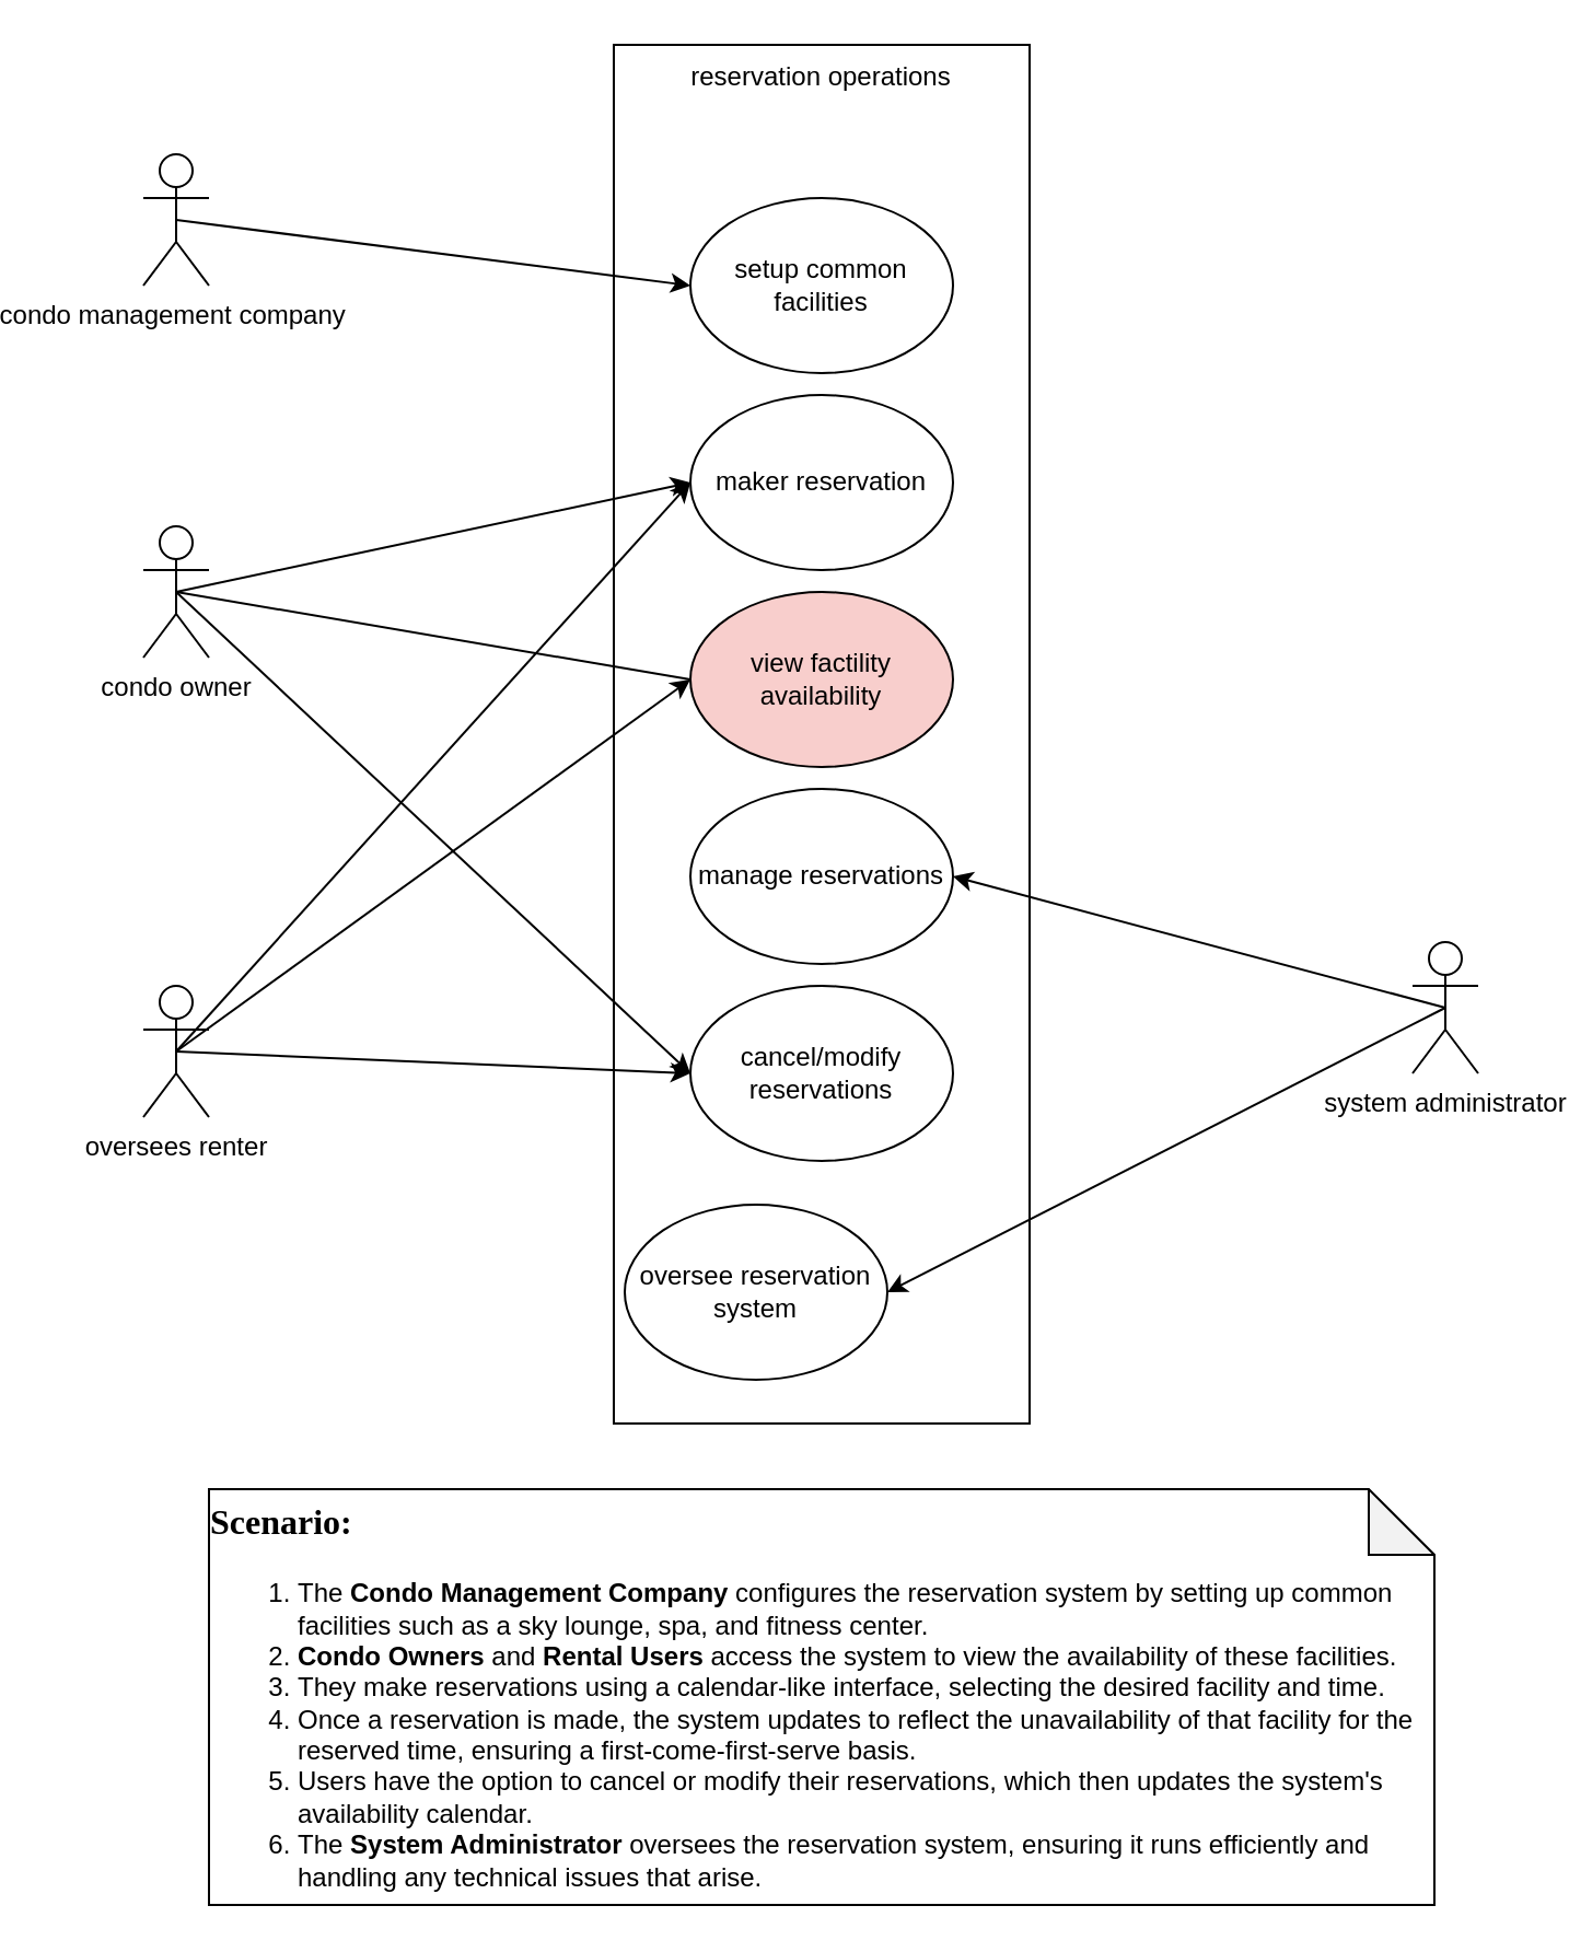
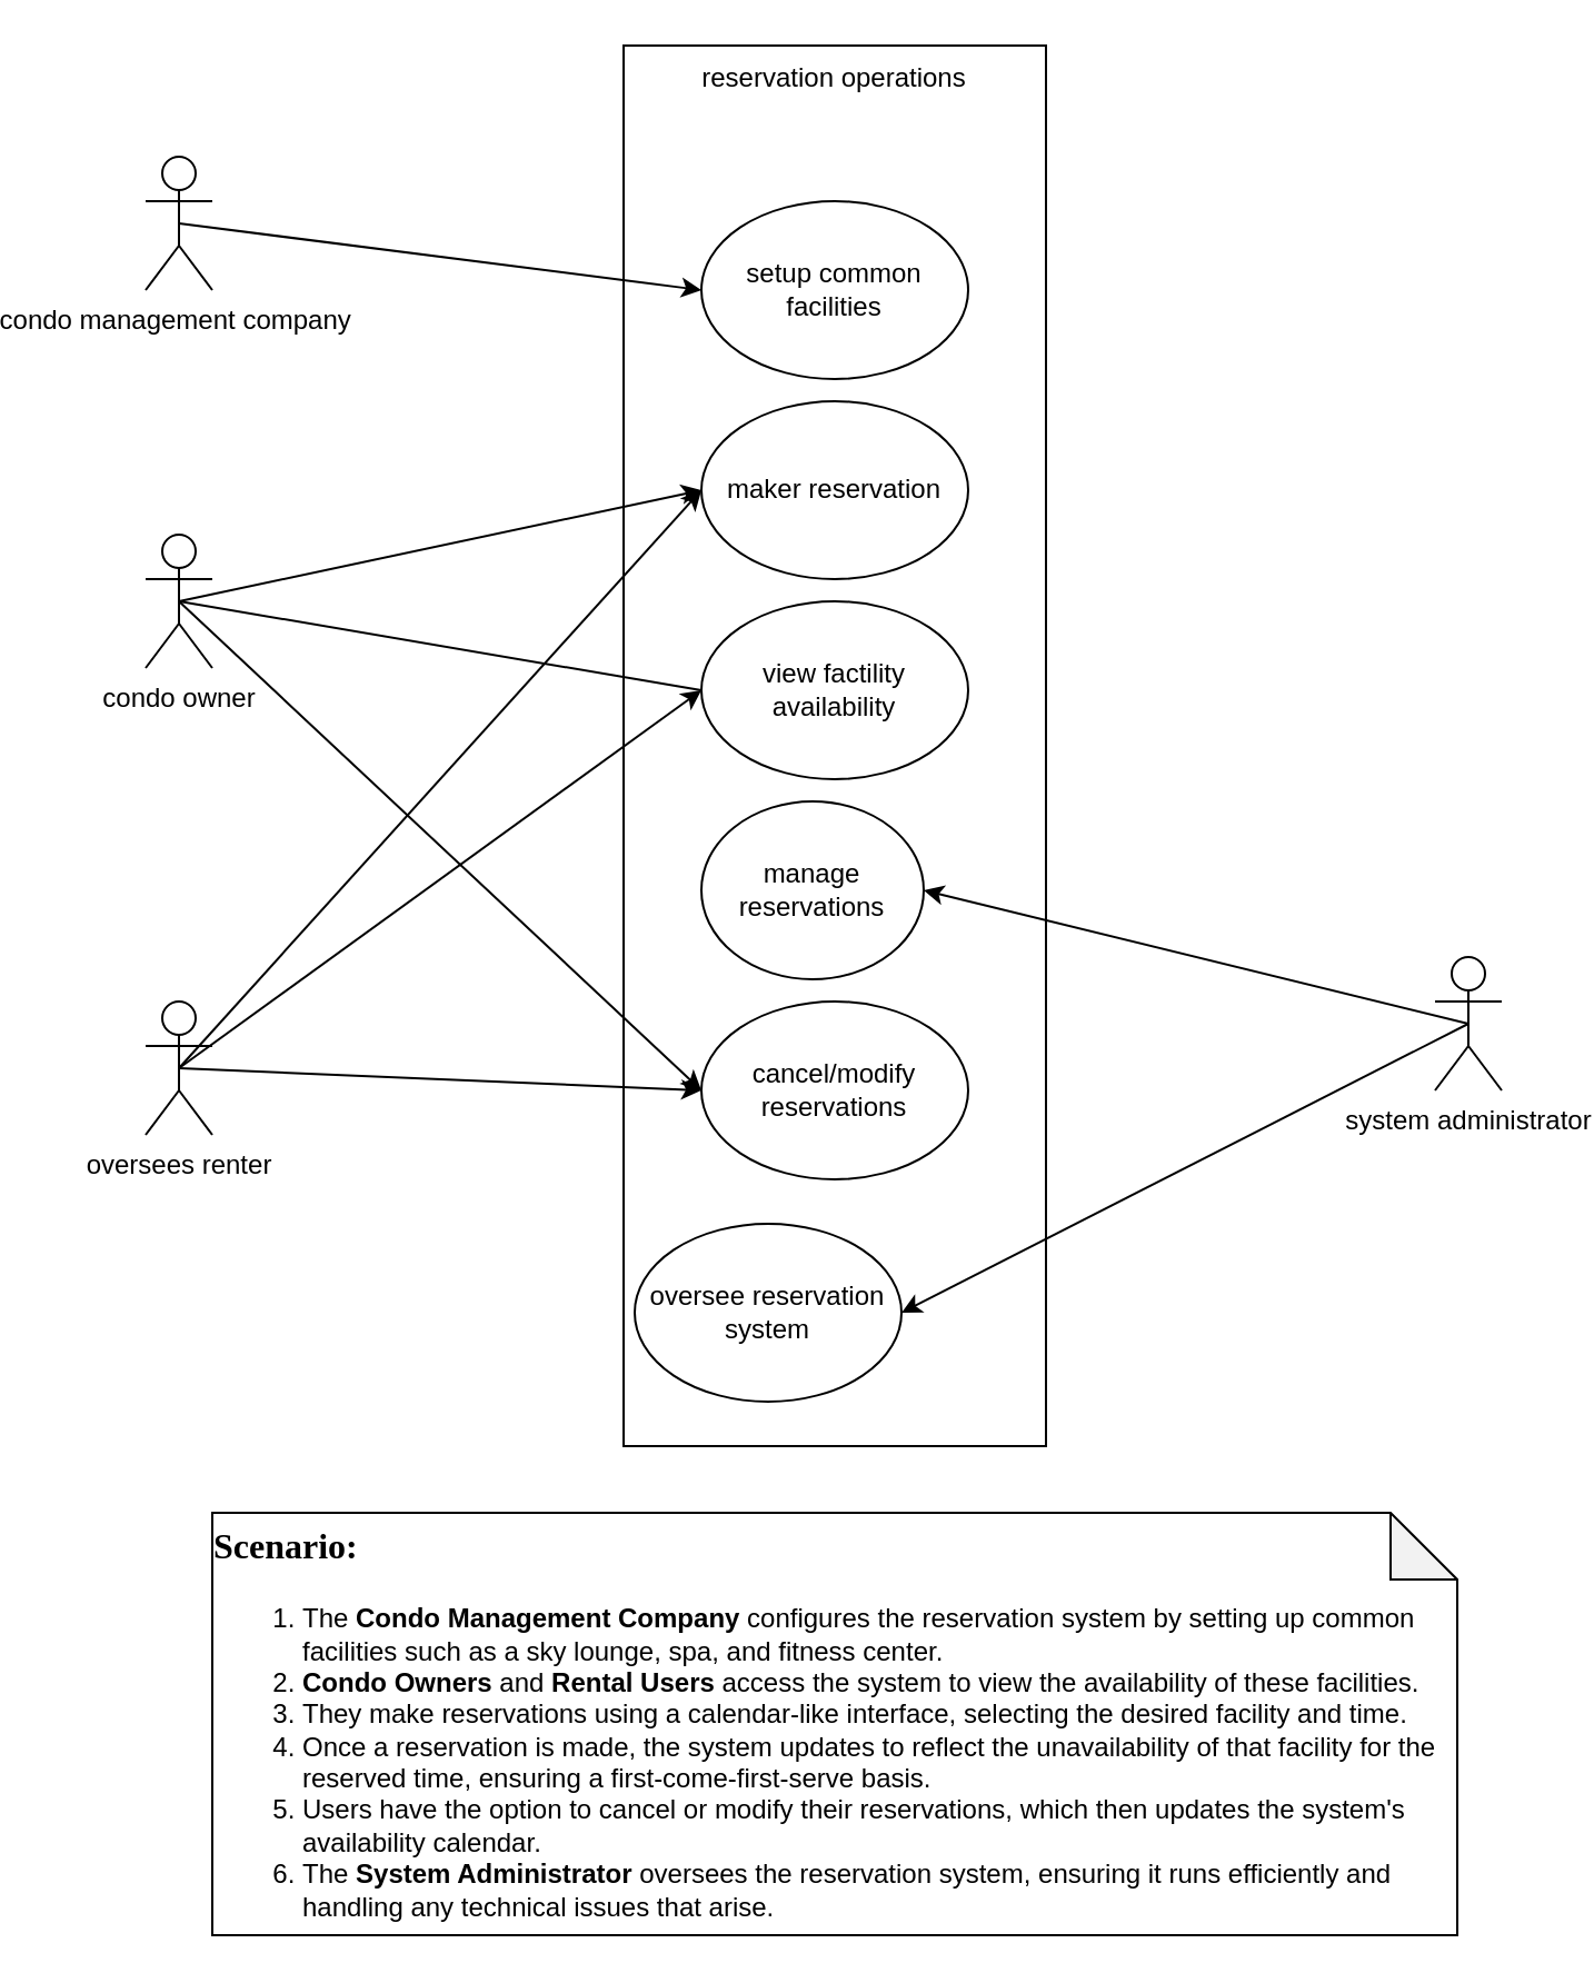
- <mxCell id="12" value="view factility availability" style="ellipse;whiteSpace=wrap;html=1;fillColor=#f8cecc;" vertex="1" parent="1"><mxGeometry x="270" y="270" width="120" height="80" as="geometry" /></mxCell>
+ <mxCell id="12" value="view factility availability" style="ellipse;whiteSpace=wrap;html=1;" vertex="1" parent="1"><mxGeometry x="270" y="270" width="120" height="80" as="geometry" /></mxCell>
- <mxCell id="14" value="manage reservations" style="ellipse;whiteSpace=wrap;html=1;" vertex="1" parent="1"><mxGeometry x="270" y="360" width="120" height="80" as="geometry" /></mxCell>
+ <mxCell id="14" value="manage reservations" style="ellipse;whiteSpace=wrap;html=1;" vertex="1" parent="1"><mxGeometry x="270" y="360" width="100" height="80" as="geometry" /></mxCell>
